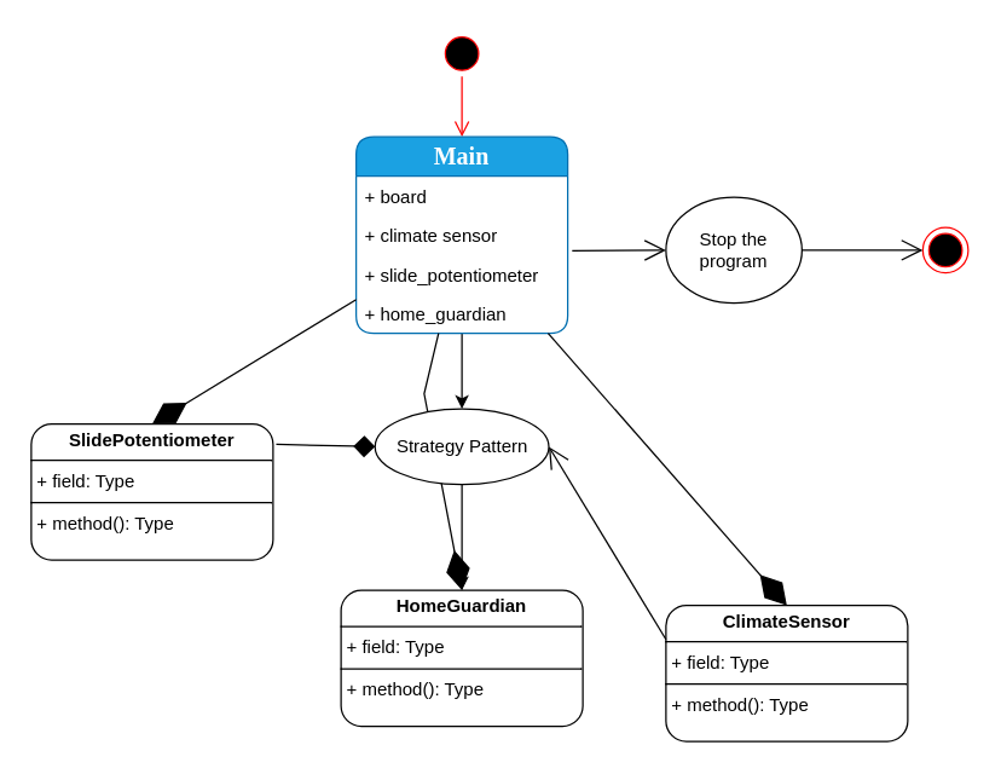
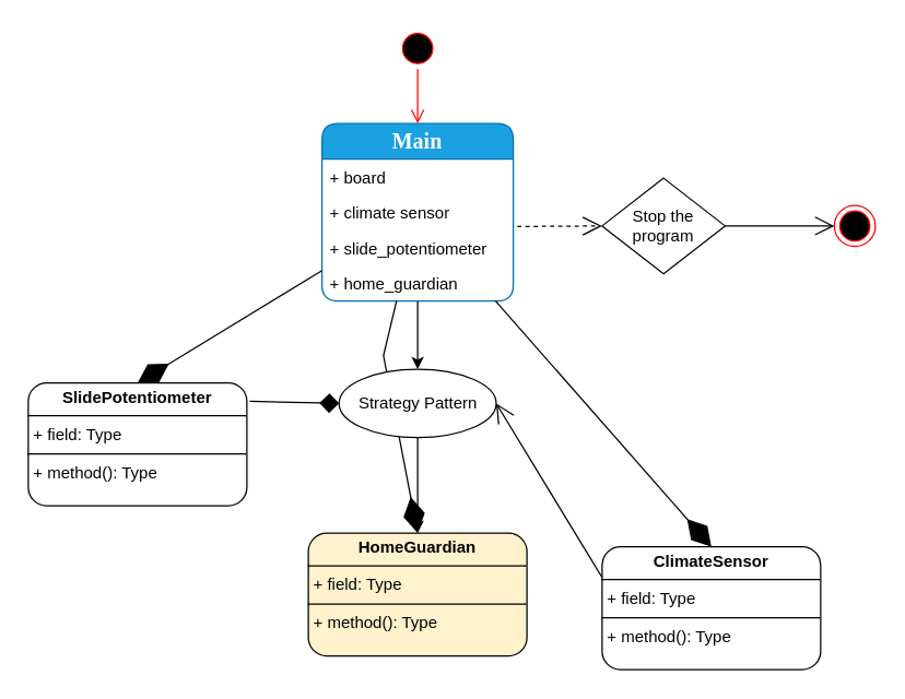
- <mxCell id="12" value="" style="endArrow=open;endFill=1;endSize=12;html=1;rounded=0;exitX=1.021;exitY=0.9;exitDx=0;exitDy=0;exitPerimeter=0;entryX=0;entryY=0.5;entryDx=0;entryDy=0;" edge="1" parent="1" source="7" target="11"><mxGeometry width="160" relative="1" as="geometry"><mxPoint x="410" y="240" as="sourcePoint" /><mxPoint x="570" y="240" as="targetPoint" /></mxGeometry></mxCell>
+ <mxCell id="12" value="" style="endArrow=open;endFill=1;endSize=12;html=1;rounded=0;exitX=1.021;exitY=0.9;exitDx=0;exitDy=0;exitPerimeter=0;entryX=0;entryY=0.5;entryDx=0;entryDy=0;dashed=1;" edge="1" parent="1" source="7" target="11"><mxGeometry width="160" relative="1" as="geometry"><mxPoint x="410" y="240" as="sourcePoint" /><mxPoint x="570" y="240" as="targetPoint" /></mxGeometry></mxCell>
- <mxCell id="11" value="Stop the program" style="ellipse;whiteSpace=wrap;html=1;" vertex="1" parent="1"><mxGeometry x="440" y="130" width="90" height="70" as="geometry" /></mxCell>
+ <mxCell id="11" value="Stop the program" style="rhombus;whiteSpace=wrap;html=1;" vertex="1" parent="1"><mxGeometry x="440" y="130" width="90" height="70" as="geometry" /></mxCell>
- <mxCell id="19" value="&lt;p style=&quot;margin:0px;margin-top:4px;text-align:center;&quot;&gt;&lt;b&gt;HomeGuardian&lt;/b&gt;&lt;/p&gt;&lt;hr size=&quot;1&quot; style=&quot;border-style:solid;&quot;&gt;&lt;p style=&quot;margin:0px;margin-left:4px;&quot;&gt;+ field: Type&lt;/p&gt;&lt;hr size=&quot;1&quot; style=&quot;border-style:solid;&quot;&gt;&lt;p style=&quot;margin:0px;margin-left:4px;&quot;&gt;+ method(): Type&lt;/p&gt;" style="verticalAlign=top;align=left;overflow=fill;html=1;whiteSpace=wrap;rounded=1;" vertex="1" parent="1"><mxGeometry x="225" y="390" width="160" height="90" as="geometry" /></mxCell>
+ <mxCell id="19" value="&lt;p style=&quot;margin:0px;margin-top:4px;text-align:center;&quot;&gt;&lt;b&gt;HomeGuardian&lt;/b&gt;&lt;/p&gt;&lt;hr size=&quot;1&quot; style=&quot;border-style:solid;&quot;&gt;&lt;p style=&quot;margin:0px;margin-left:4px;&quot;&gt;+ field: Type&lt;/p&gt;&lt;hr size=&quot;1&quot; style=&quot;border-style:solid;&quot;&gt;&lt;p style=&quot;margin:0px;margin-left:4px;&quot;&gt;+ method(): Type&lt;/p&gt;" style="verticalAlign=top;align=left;overflow=fill;html=1;whiteSpace=wrap;rounded=1;fillColor=#fff2cc;" vertex="1" parent="1"><mxGeometry x="225" y="390" width="160" height="90" as="geometry" /></mxCell>
